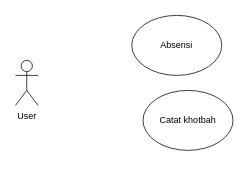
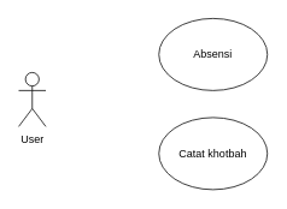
- <mxCell id="4" value="Catat khotbah" style="ellipse;whiteSpace=wrap;html=1;" vertex="1" parent="1"><mxGeometry x="190" y="120" width="120" height="80" as="geometry" /></mxCell>
+ <mxCell id="4" value="Catat khotbah" style="ellipse;whiteSpace=wrap;html=1;" vertex="1" parent="1"><mxGeometry x="175" y="130" width="120" height="80" as="geometry" /></mxCell>
